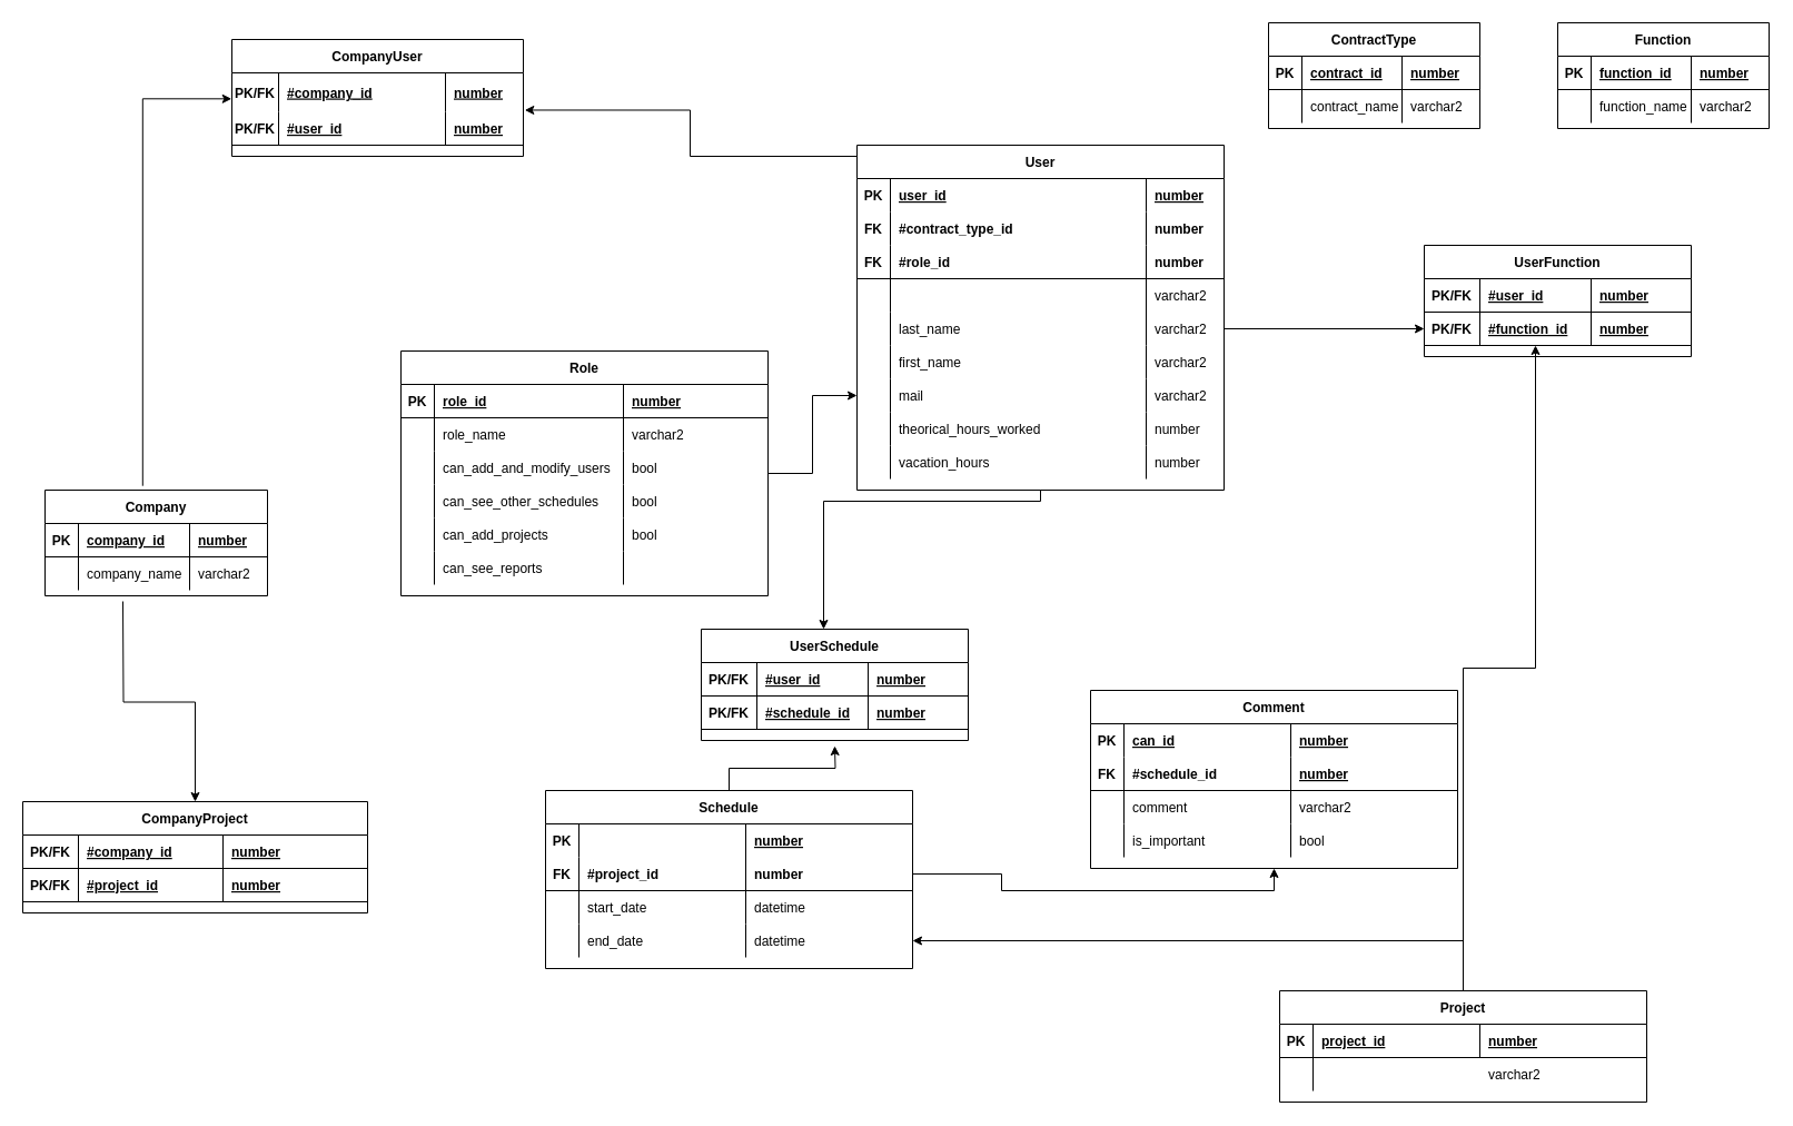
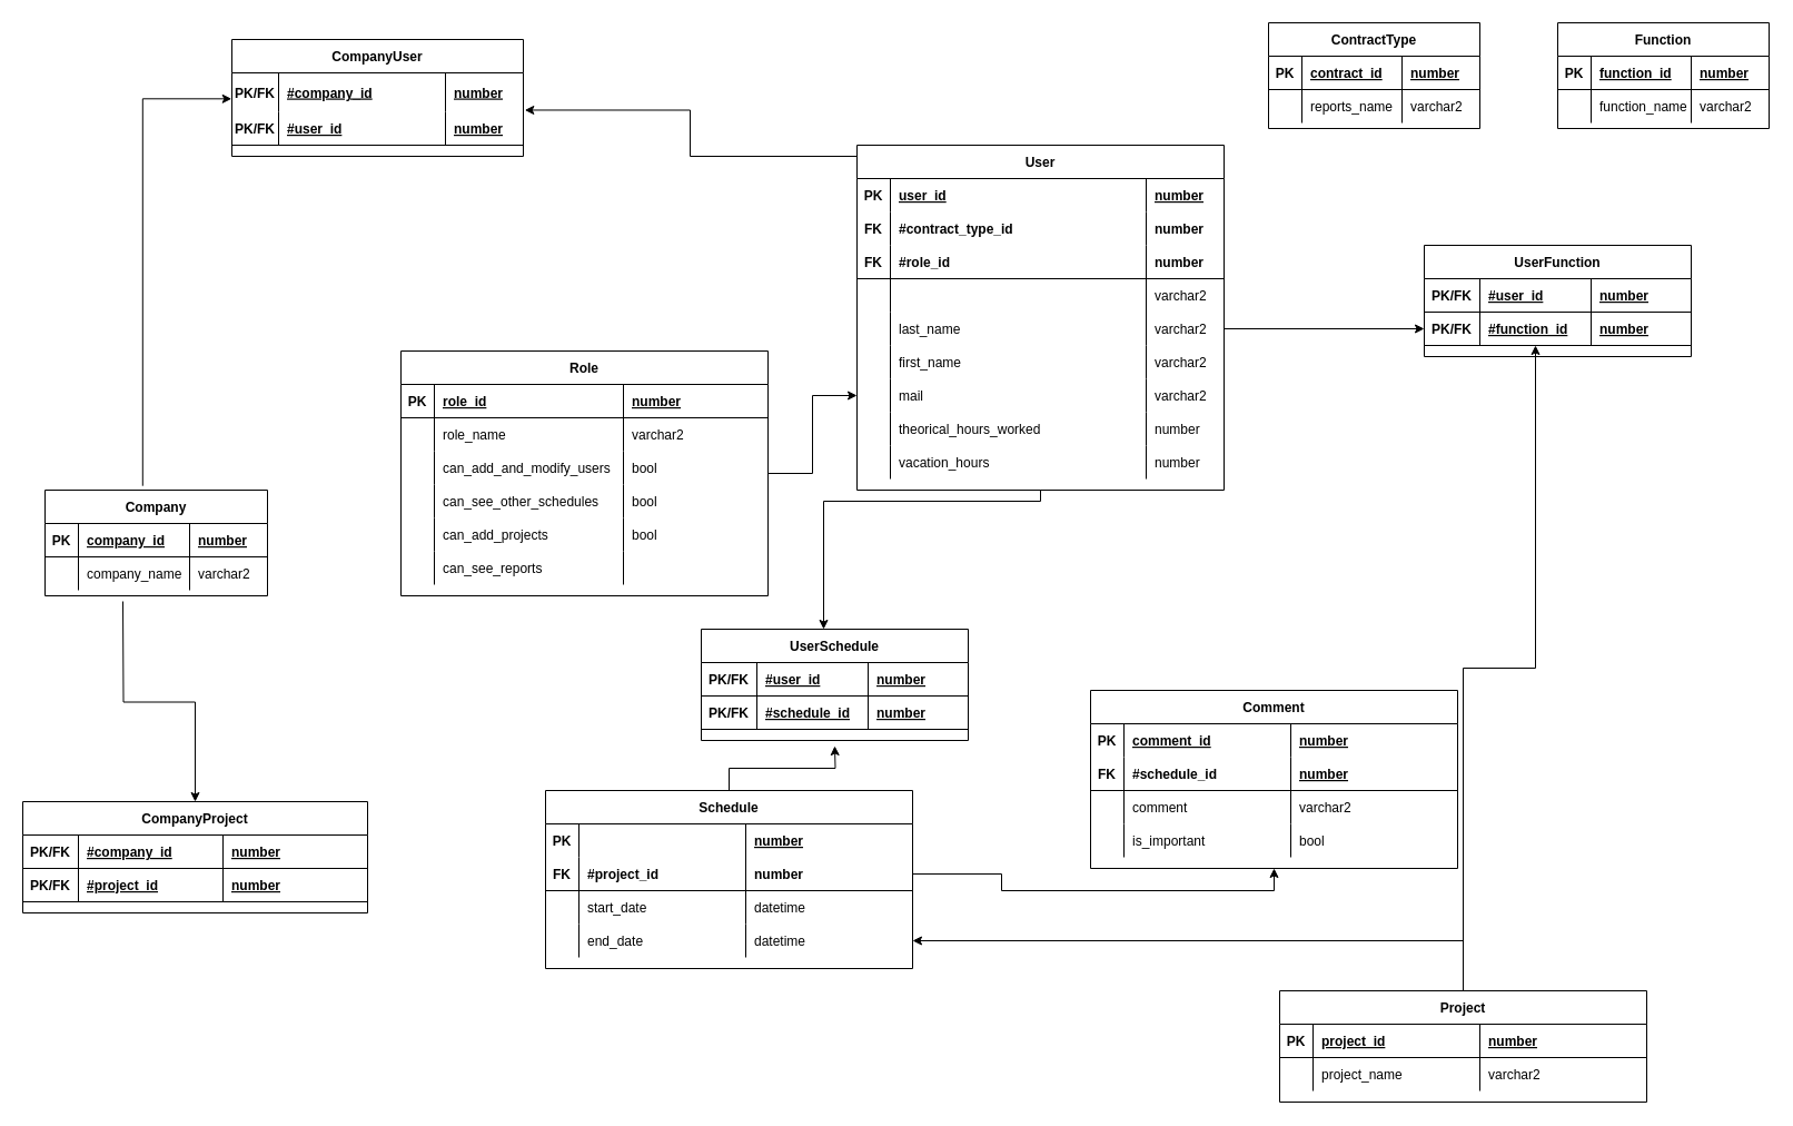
- <mxCell id="31" value="contract_name" style="shape=partialRectangle;connectable=0;fillColor=none;top=0;left=0;bottom=0;right=0;align=left;spacingLeft=6;overflow=hidden;" parent="29" vertex="1"><mxGeometry x="30" width="90" height="30" as="geometry" /></mxCell>
+ <mxCell id="31" value="reports_name" style="shape=partialRectangle;connectable=0;fillColor=none;top=0;left=0;bottom=0;right=0;align=left;spacingLeft=6;overflow=hidden;" parent="29" vertex="1"><mxGeometry x="30" width="90" height="30" as="geometry" /></mxCell>
- <mxCell id="163" value="can_id" style="shape=partialRectangle;connectable=0;fillColor=none;top=0;left=0;bottom=0;right=0;align=left;spacingLeft=6;fontStyle=5;overflow=hidden;" parent="161" vertex="1"><mxGeometry x="30" width="150" height="30" as="geometry" /></mxCell>
+ <mxCell id="163" value="comment_id" style="shape=partialRectangle;connectable=0;fillColor=none;top=0;left=0;bottom=0;right=0;align=left;spacingLeft=6;fontStyle=5;overflow=hidden;" parent="161" vertex="1"><mxGeometry x="30" width="150" height="30" as="geometry" /></mxCell>
+ <mxCell id="42" value="project_name" style="shape=partialRectangle;connectable=0;fillColor=none;top=0;left=0;bottom=0;right=0;align=left;spacingLeft=6;overflow=hidden;" parent="40" vertex="1"><mxGeometry x="30" width="150" height="30" as="geometry" /></mxCell>
